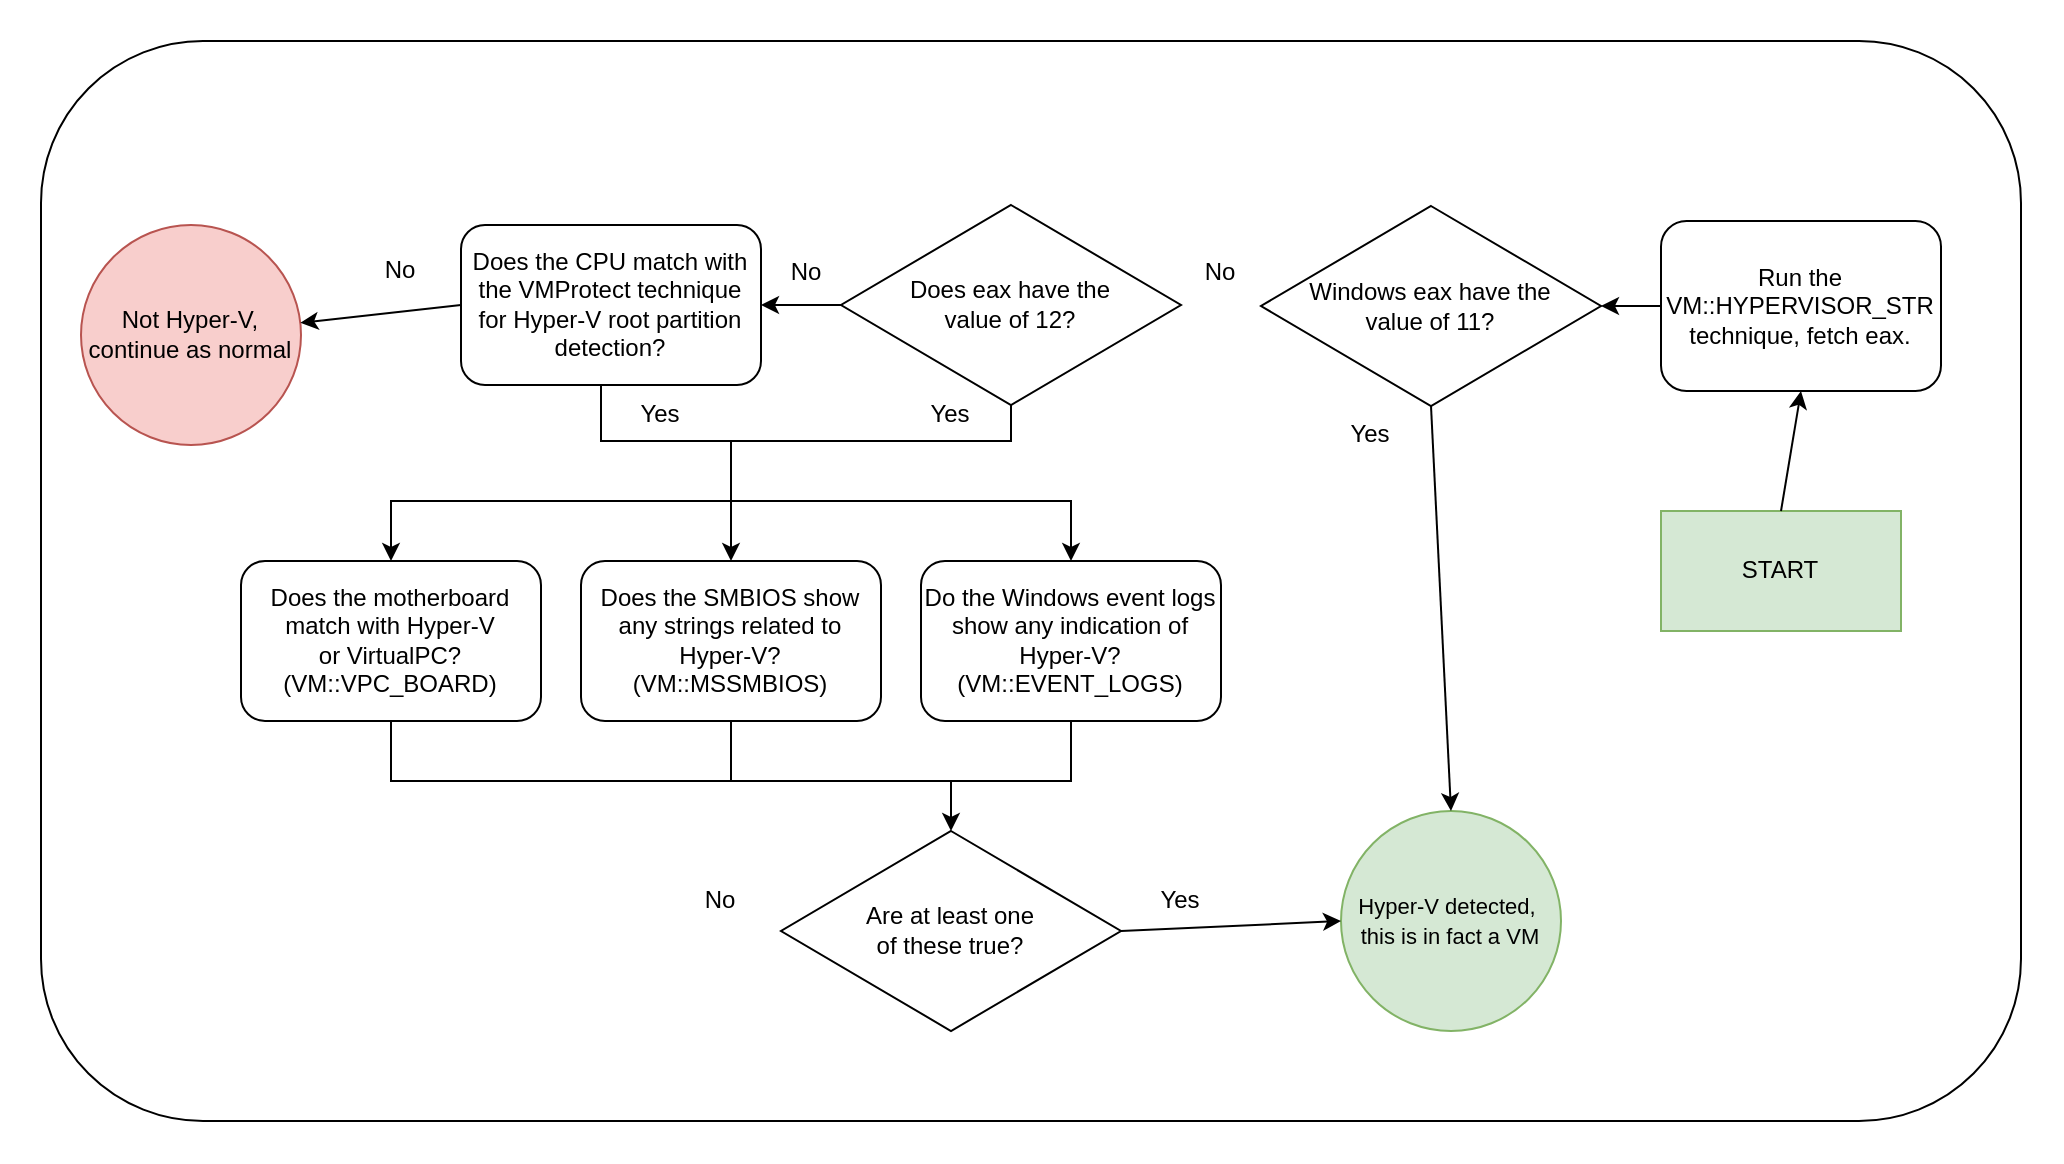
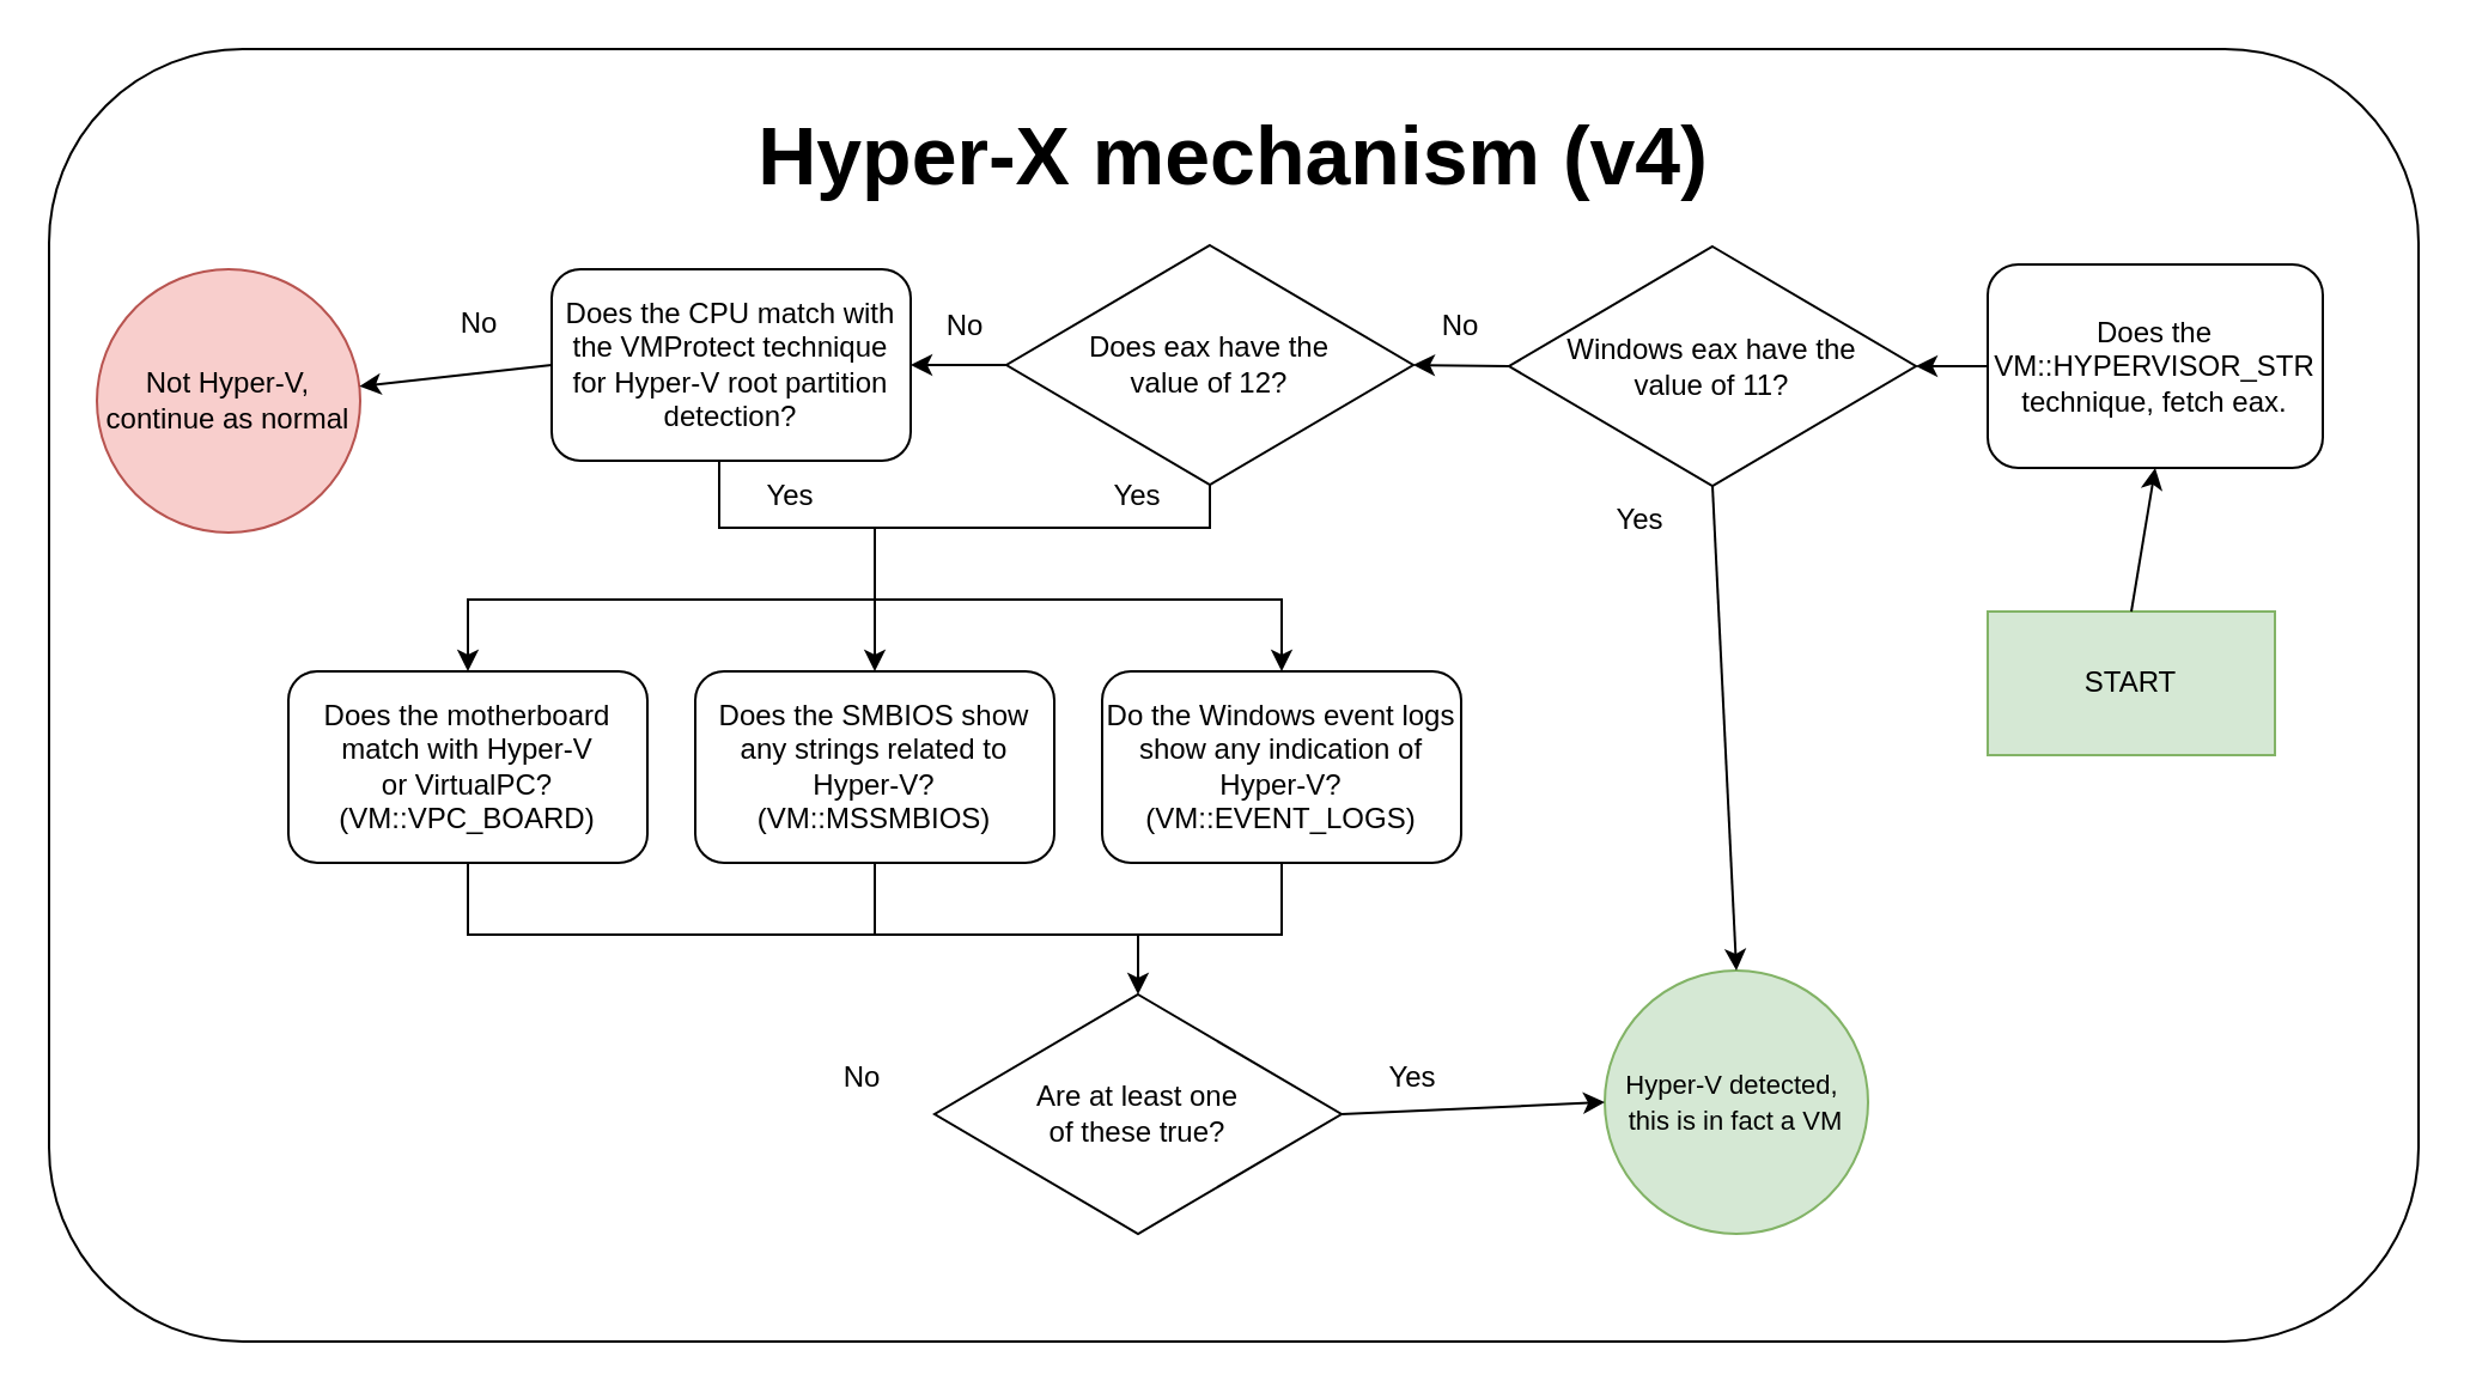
+ <mxCell id="5" value="Hyper-X mechanism (v4)" style="text;html=1;align=center;verticalAlign=middle;whiteSpace=wrap;rounded=0;fontSize=34;fontStyle=1" parent="1" vertex="1"><mxGeometry x="315" y="50" width="400" height="30" as="geometry" /></mxCell>
+ <mxCell id="18" value="" style="endArrow=classic;html=1;rounded=0;exitX=0;exitY=0.5;exitDx=0;exitDy=0;entryX=1;entryY=0.5;entryDx=0;entryDy=0;" edge="1" parent="1" source="11" target="14"><mxGeometry width="50" height="50" relative="1" as="geometry"><mxPoint x="390" y="440" as="sourcePoint" /><mxPoint x="440" y="390" as="targetPoint" /></mxGeometry></mxCell>
- <mxCell id="4" value="&lt;div&gt;Run the VM::HYPERVISOR_STR&lt;/div&gt;&lt;div&gt;technique, fetch eax.&lt;br&gt;&lt;/div&gt;" style="rounded=1;whiteSpace=wrap;html=1;" parent="1" vertex="1"><mxGeometry x="830" y="110" width="140" height="85" as="geometry" /></mxCell>
+ <mxCell id="4" value="&lt;div&gt;Does the VM::HYPERVISOR_STR&lt;/div&gt;&lt;div&gt;technique, fetch eax.&lt;br&gt;&lt;/div&gt;" style="rounded=1;whiteSpace=wrap;html=1;" parent="1" vertex="1"><mxGeometry x="830" y="110" width="140" height="85" as="geometry" /></mxCell>
